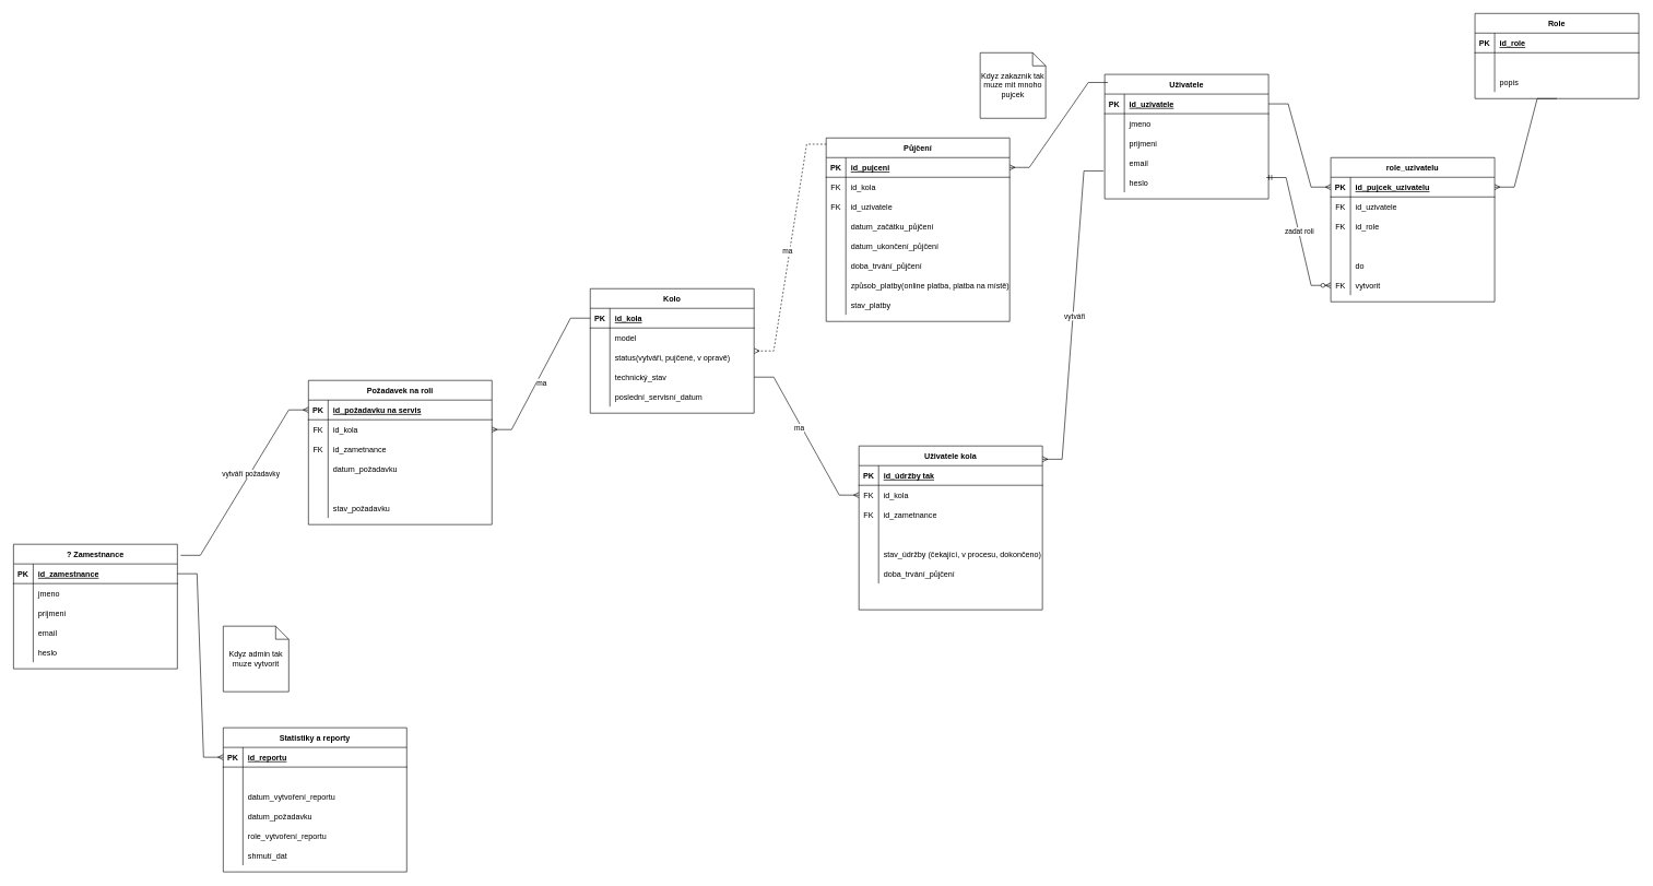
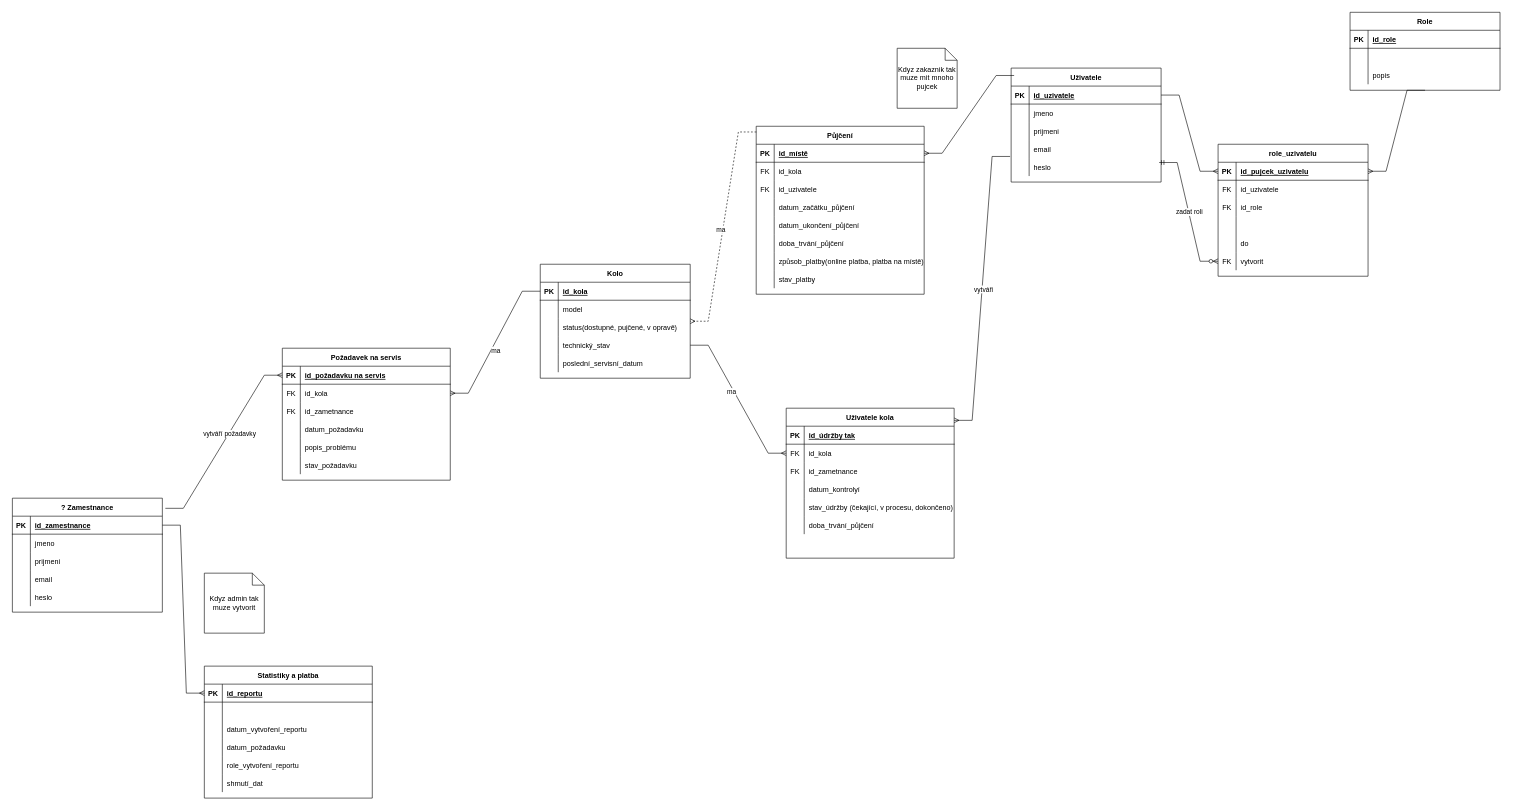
- <mxCell id="64" value="id_pujсeni" style="shape=partialRectangle;overflow=hidden;connectable=0;fillColor=none;top=0;left=0;bottom=0;right=0;align=left;spacingLeft=6;fontStyle=5;" vertex="1" parent="62"><mxGeometry x="30" width="250" height="30" as="geometry"><mxRectangle width="250" height="30" as="alternateBounds" /></mxGeometry></mxCell>
+ <mxCell id="64" value="id_místě" style="shape=partialRectangle;overflow=hidden;connectable=0;fillColor=none;top=0;left=0;bottom=0;right=0;align=left;spacingLeft=6;fontStyle=5;" vertex="1" parent="62"><mxGeometry x="30" width="250" height="30" as="geometry"><mxRectangle width="250" height="30" as="alternateBounds" /></mxGeometry></mxCell>
- <mxCell id="54" value="status(vytváři, pujčené, v opravě)" style="shape=partialRectangle;overflow=hidden;connectable=0;fillColor=none;top=0;left=0;bottom=0;right=0;align=left;spacingLeft=6;" vertex="1" parent="52"><mxGeometry x="30" width="220" height="30" as="geometry"><mxRectangle width="220" height="30" as="alternateBounds" /></mxGeometry></mxCell>
+ <mxCell id="54" value="status(dostupné, pujčené, v opravě)" style="shape=partialRectangle;overflow=hidden;connectable=0;fillColor=none;top=0;left=0;bottom=0;right=0;align=left;spacingLeft=6;" vertex="1" parent="52"><mxGeometry x="30" width="220" height="30" as="geometry"><mxRectangle width="220" height="30" as="alternateBounds" /></mxGeometry></mxCell>
- <mxCell id="123" value="Požadavek na roli" style="shape=table;startSize=30;container=1;collapsible=1;childLayout=tableLayout;fixedRows=1;rowLines=0;fontStyle=1;align=center;resizeLast=1;" vertex="1" parent="1"><mxGeometry x="470" y="580" width="280" height="220.0" as="geometry" /></mxCell>
+ <mxCell id="123" value="Požadavek na servis" style="shape=table;startSize=30;container=1;collapsible=1;childLayout=tableLayout;fixedRows=1;rowLines=0;fontStyle=1;align=center;resizeLast=1;" vertex="1" parent="1"><mxGeometry x="470" y="580" width="280" height="220.0" as="geometry" /></mxCell>
+ <mxCell id="138" value="popis_problému" style="shape=partialRectangle;overflow=hidden;connectable=0;fillColor=none;top=0;left=0;bottom=0;right=0;align=left;spacingLeft=6;" vertex="1" parent="136"><mxGeometry x="30" width="250" height="30" as="geometry"><mxRectangle width="250" height="30" as="alternateBounds" /></mxGeometry></mxCell>
+ <mxCell id="114" value="datum_kontrolyí" style="shape=partialRectangle;overflow=hidden;connectable=0;fillColor=none;top=0;left=0;bottom=0;right=0;align=left;spacingLeft=6;" vertex="1" parent="112"><mxGeometry x="30" width="250" height="30" as="geometry"><mxRectangle width="250" height="30" as="alternateBounds" /></mxGeometry></mxCell>
- <mxCell id="142" value="Statistiky a reporty" style="shape=table;startSize=30;container=1;collapsible=1;childLayout=tableLayout;fixedRows=1;rowLines=0;fontStyle=1;align=center;resizeLast=1;" vertex="1" parent="1"><mxGeometry x="340" y="1110" width="280" height="220.0" as="geometry" /></mxCell>
+ <mxCell id="142" value="Statistiky a platba" style="shape=table;startSize=30;container=1;collapsible=1;childLayout=tableLayout;fixedRows=1;rowLines=0;fontStyle=1;align=center;resizeLast=1;" vertex="1" parent="1"><mxGeometry x="340" y="1110" width="280" height="220.0" as="geometry" /></mxCell>
